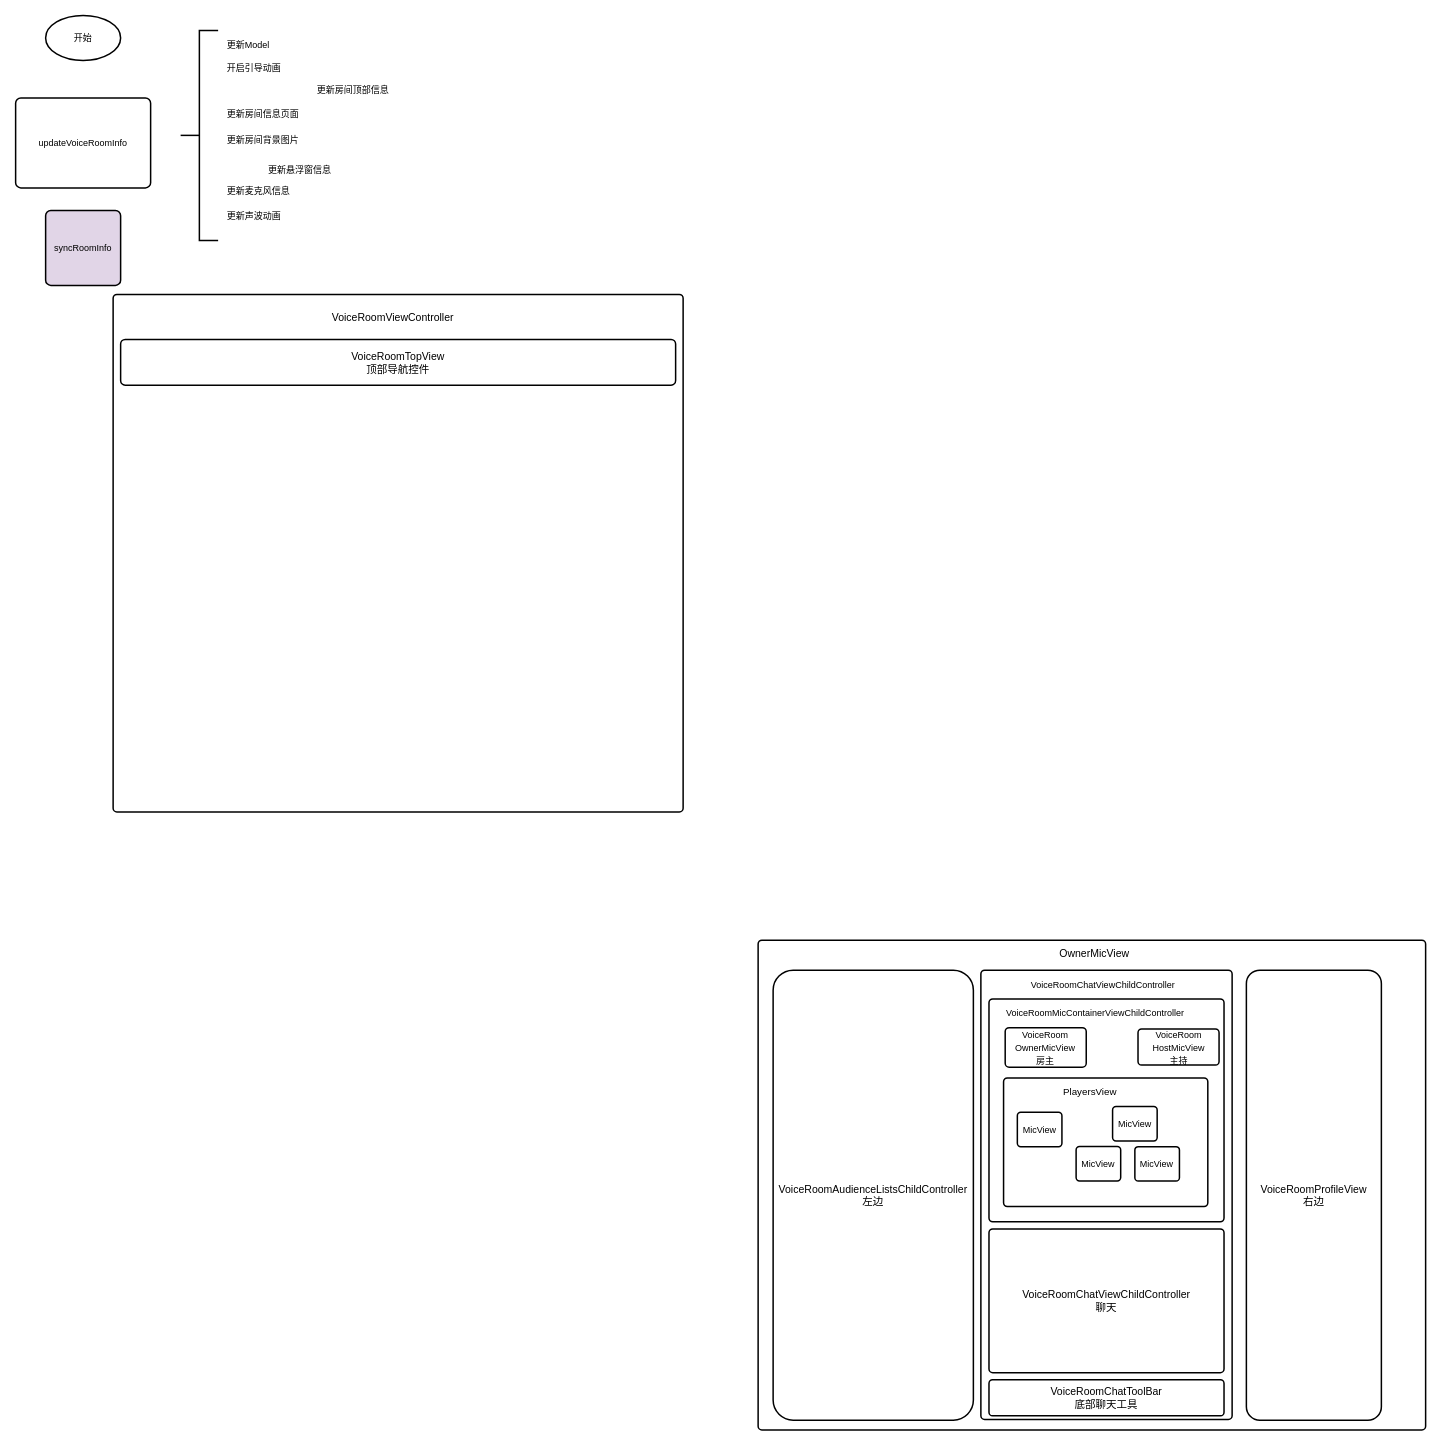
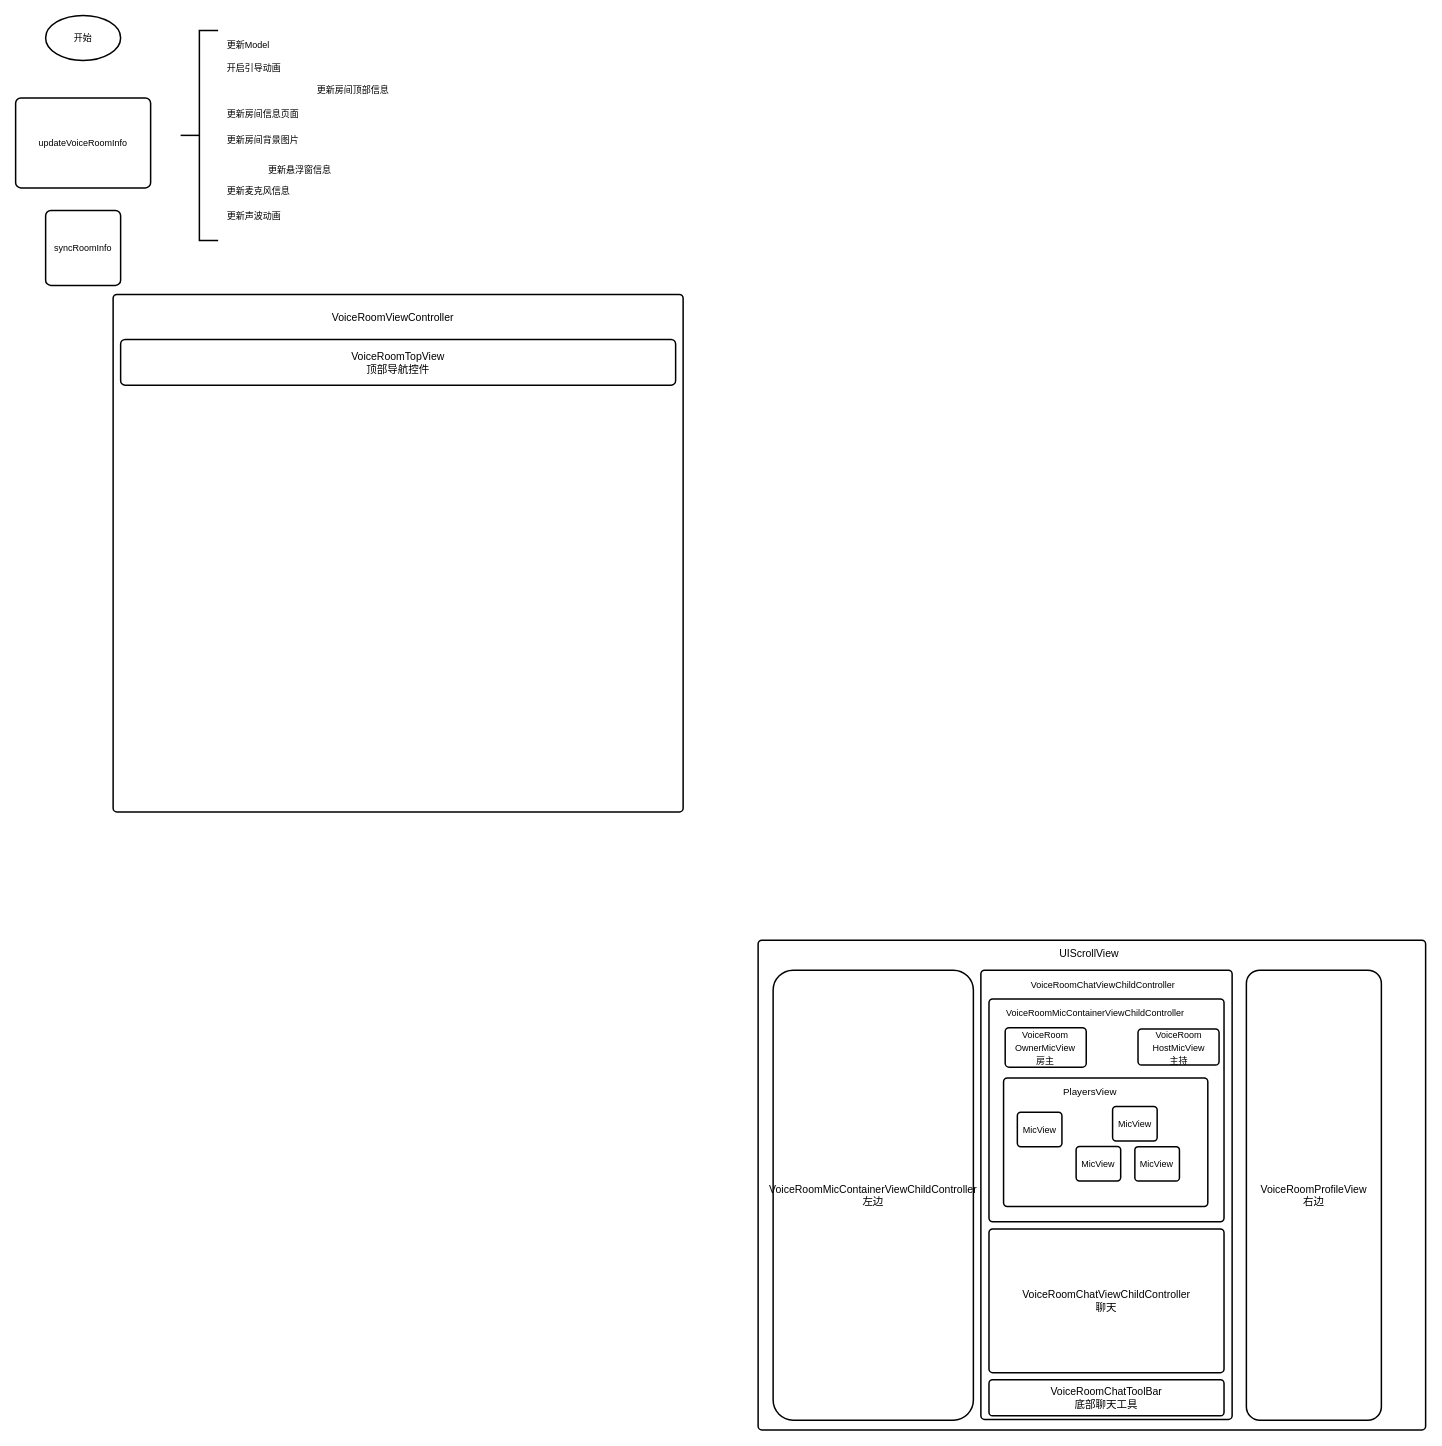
- <mxCell id="3" value="syncRoomInfo" style="rounded=1;whiteSpace=wrap;html=1;absoluteArcSize=1;arcSize=14;strokeWidth=2;fillColor=#e1d5e7;" parent="1" vertex="1"><mxGeometry x="60" y="280" width="100" height="100" as="geometry" /></mxCell>
+ <mxCell id="3" value="syncRoomInfo" style="rounded=1;whiteSpace=wrap;html=1;absoluteArcSize=1;arcSize=14;strokeWidth=2;" parent="1" vertex="1"><mxGeometry x="60" y="280" width="100" height="100" as="geometry" /></mxCell>
- <mxCell id="39" value="OwnerMicView" style="text;html=1;resizable=0;points=[];autosize=1;align=left;verticalAlign=top;spacingTop=-4;fontSize=14;" vertex="1" parent="18"><mxGeometry x="400" y="7" width="90" height="20" as="geometry" /></mxCell>
+ <mxCell id="39" value="UIScrollView" style="text;html=1;resizable=0;points=[];autosize=1;align=left;verticalAlign=top;spacingTop=-4;fontSize=14;" vertex="1" parent="18"><mxGeometry x="400" y="7" width="90" height="20" as="geometry" /></mxCell>
- <mxCell id="21" value="VoiceRoomAudienceListsChildController&lt;br&gt;左边" style="strokeWidth=2;rounded=1;arcSize=10;whiteSpace=wrap;html=1;align=center;fontSize=14;fillColor=none;" vertex="1" parent="18"><mxGeometry x="20" y="40" width="267" height="600" as="geometry" /></mxCell>
+ <mxCell id="21" value="VoiceRoomMicContainerViewChildController&lt;br&gt;左边" style="strokeWidth=2;rounded=1;arcSize=10;whiteSpace=wrap;html=1;align=center;fontSize=14;fillColor=none;" vertex="1" parent="18"><mxGeometry x="20" y="40" width="267" height="600" as="geometry" /></mxCell>
